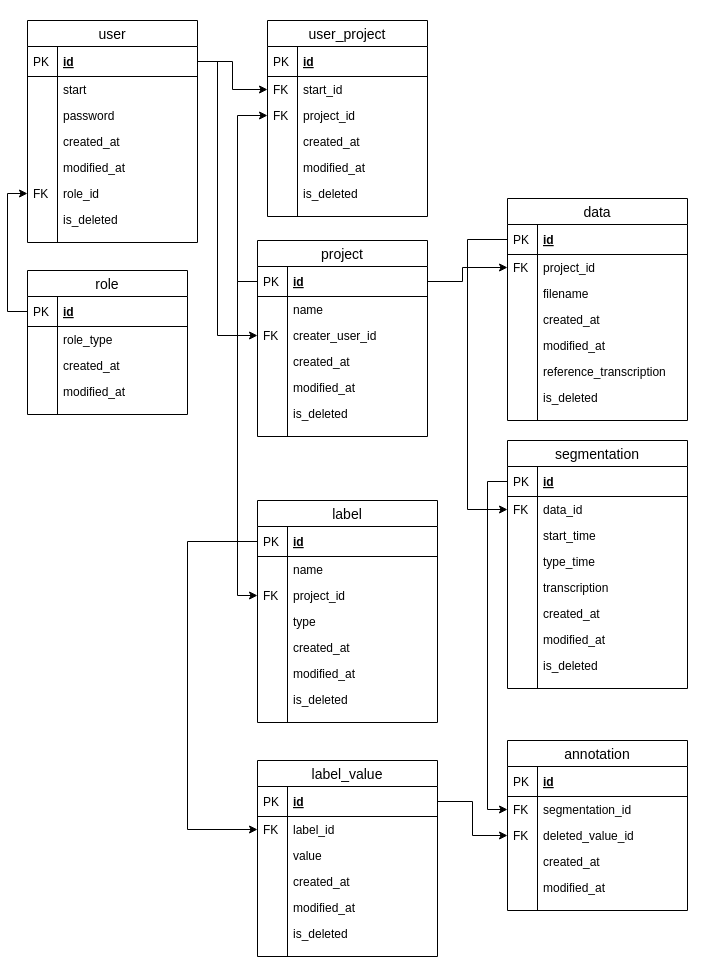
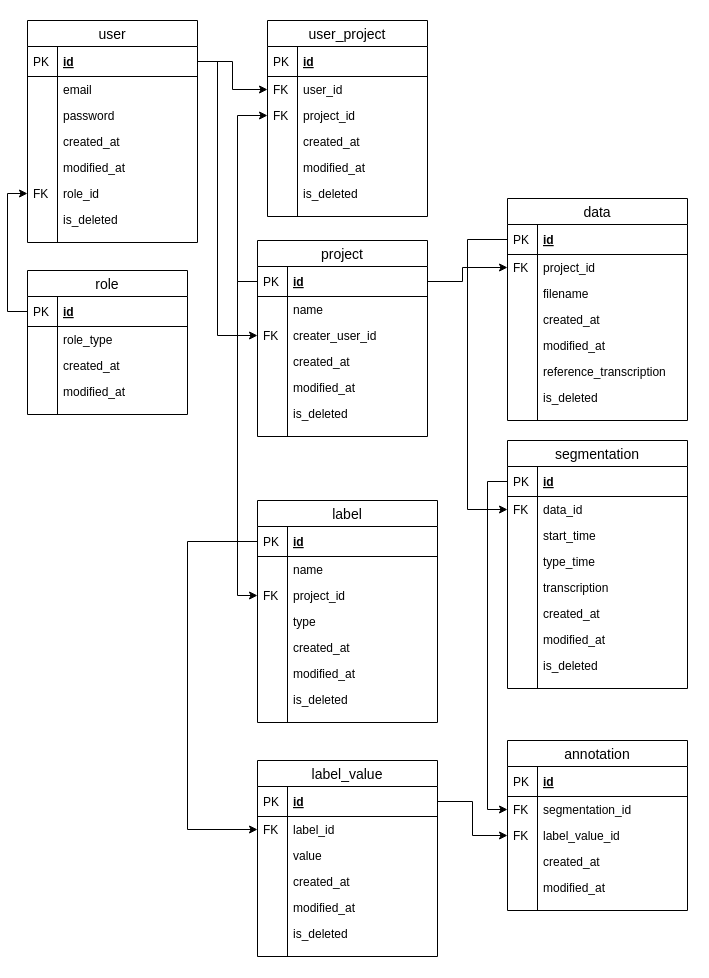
- <mxCell id="5" value="start" style="shape=partialRectangle;top=0;left=0;right=0;bottom=0;align=left;verticalAlign=top;fillColor=none;spacingLeft=34;spacingRight=4;overflow=hidden;rotatable=0;points=[[0,0.5],[1,0.5]];portConstraint=eastwest;dropTarget=0;fontSize=12;" parent="2" vertex="1"><mxGeometry y="56" width="170" height="26" as="geometry" /></mxCell>
+ <mxCell id="5" value="email" style="shape=partialRectangle;top=0;left=0;right=0;bottom=0;align=left;verticalAlign=top;fillColor=none;spacingLeft=34;spacingRight=4;overflow=hidden;rotatable=0;points=[[0,0.5],[1,0.5]];portConstraint=eastwest;dropTarget=0;fontSize=12;" parent="2" vertex="1"><mxGeometry y="56" width="170" height="26" as="geometry" /></mxCell>
- <mxCell id="96" value="start_id" style="shape=partialRectangle;top=0;left=0;right=0;bottom=0;align=left;verticalAlign=top;fillColor=none;spacingLeft=34;spacingRight=4;overflow=hidden;rotatable=0;points=[[0,0.5],[1,0.5]];portConstraint=eastwest;dropTarget=0;fontSize=12;" parent="93" vertex="1"><mxGeometry y="56" width="160" height="26" as="geometry" /></mxCell>
+ <mxCell id="96" value="user_id" style="shape=partialRectangle;top=0;left=0;right=0;bottom=0;align=left;verticalAlign=top;fillColor=none;spacingLeft=34;spacingRight=4;overflow=hidden;rotatable=0;points=[[0,0.5],[1,0.5]];portConstraint=eastwest;dropTarget=0;fontSize=12;" parent="93" vertex="1"><mxGeometry y="56" width="160" height="26" as="geometry" /></mxCell>
- <mxCell id="68" value="deleted_value_id" style="shape=partialRectangle;top=0;left=0;right=0;bottom=0;align=left;verticalAlign=top;fillColor=none;spacingLeft=34;spacingRight=4;overflow=hidden;rotatable=0;points=[[0,0.5],[1,0.5]];portConstraint=eastwest;dropTarget=0;fontSize=12;" parent="63" vertex="1"><mxGeometry y="82" width="180" height="26" as="geometry" /></mxCell>
+ <mxCell id="68" value="label_value_id" style="shape=partialRectangle;top=0;left=0;right=0;bottom=0;align=left;verticalAlign=top;fillColor=none;spacingLeft=34;spacingRight=4;overflow=hidden;rotatable=0;points=[[0,0.5],[1,0.5]];portConstraint=eastwest;dropTarget=0;fontSize=12;" parent="63" vertex="1"><mxGeometry y="82" width="180" height="26" as="geometry" /></mxCell>
